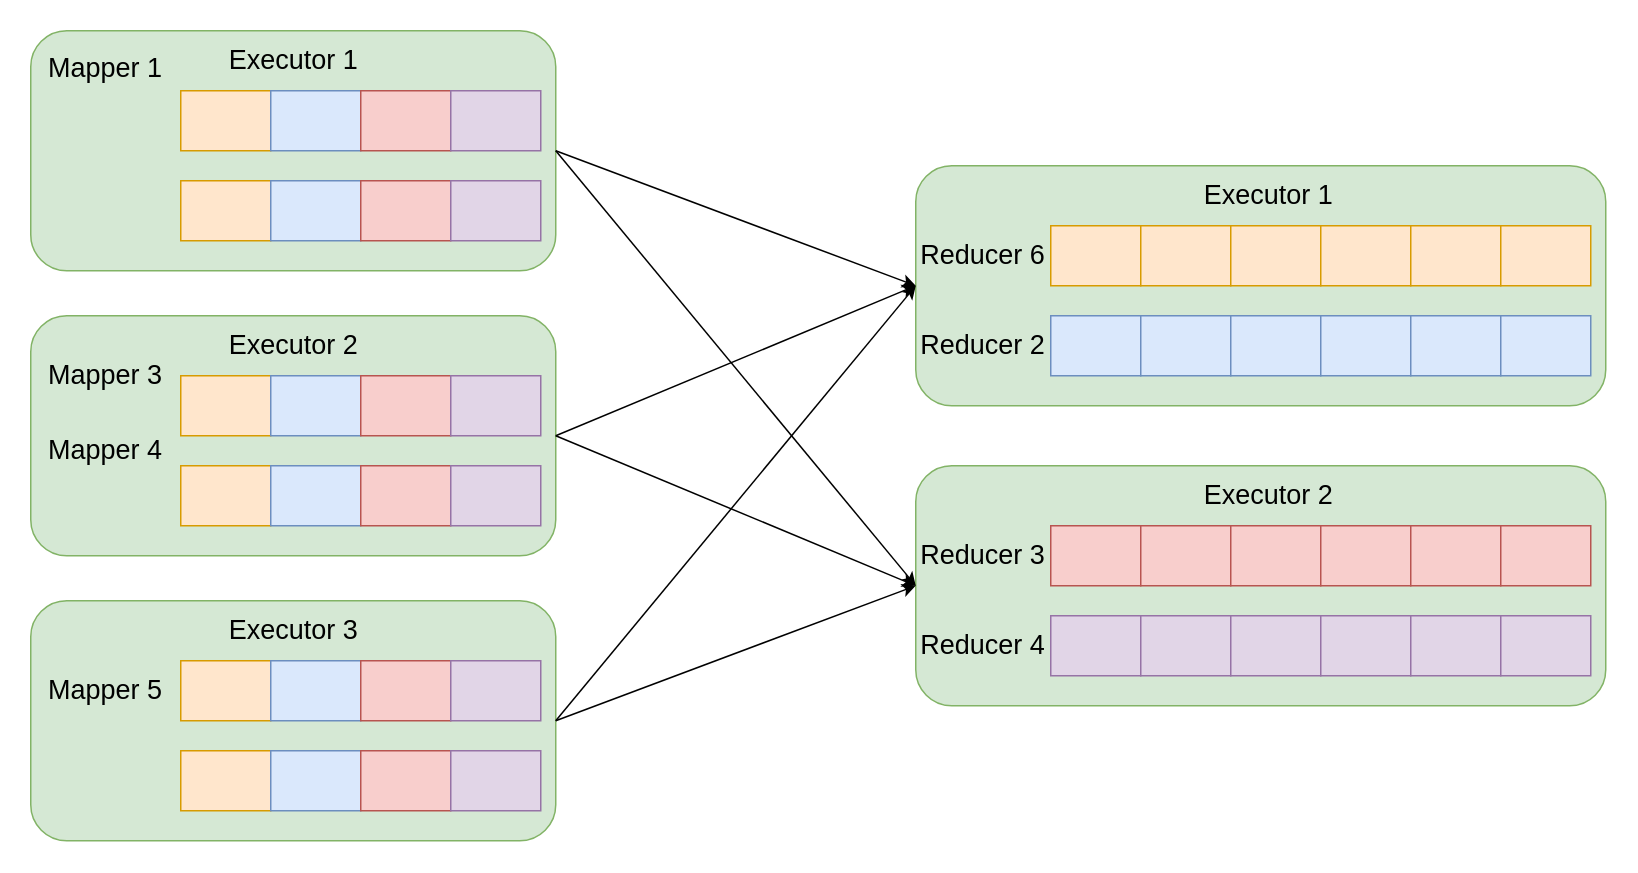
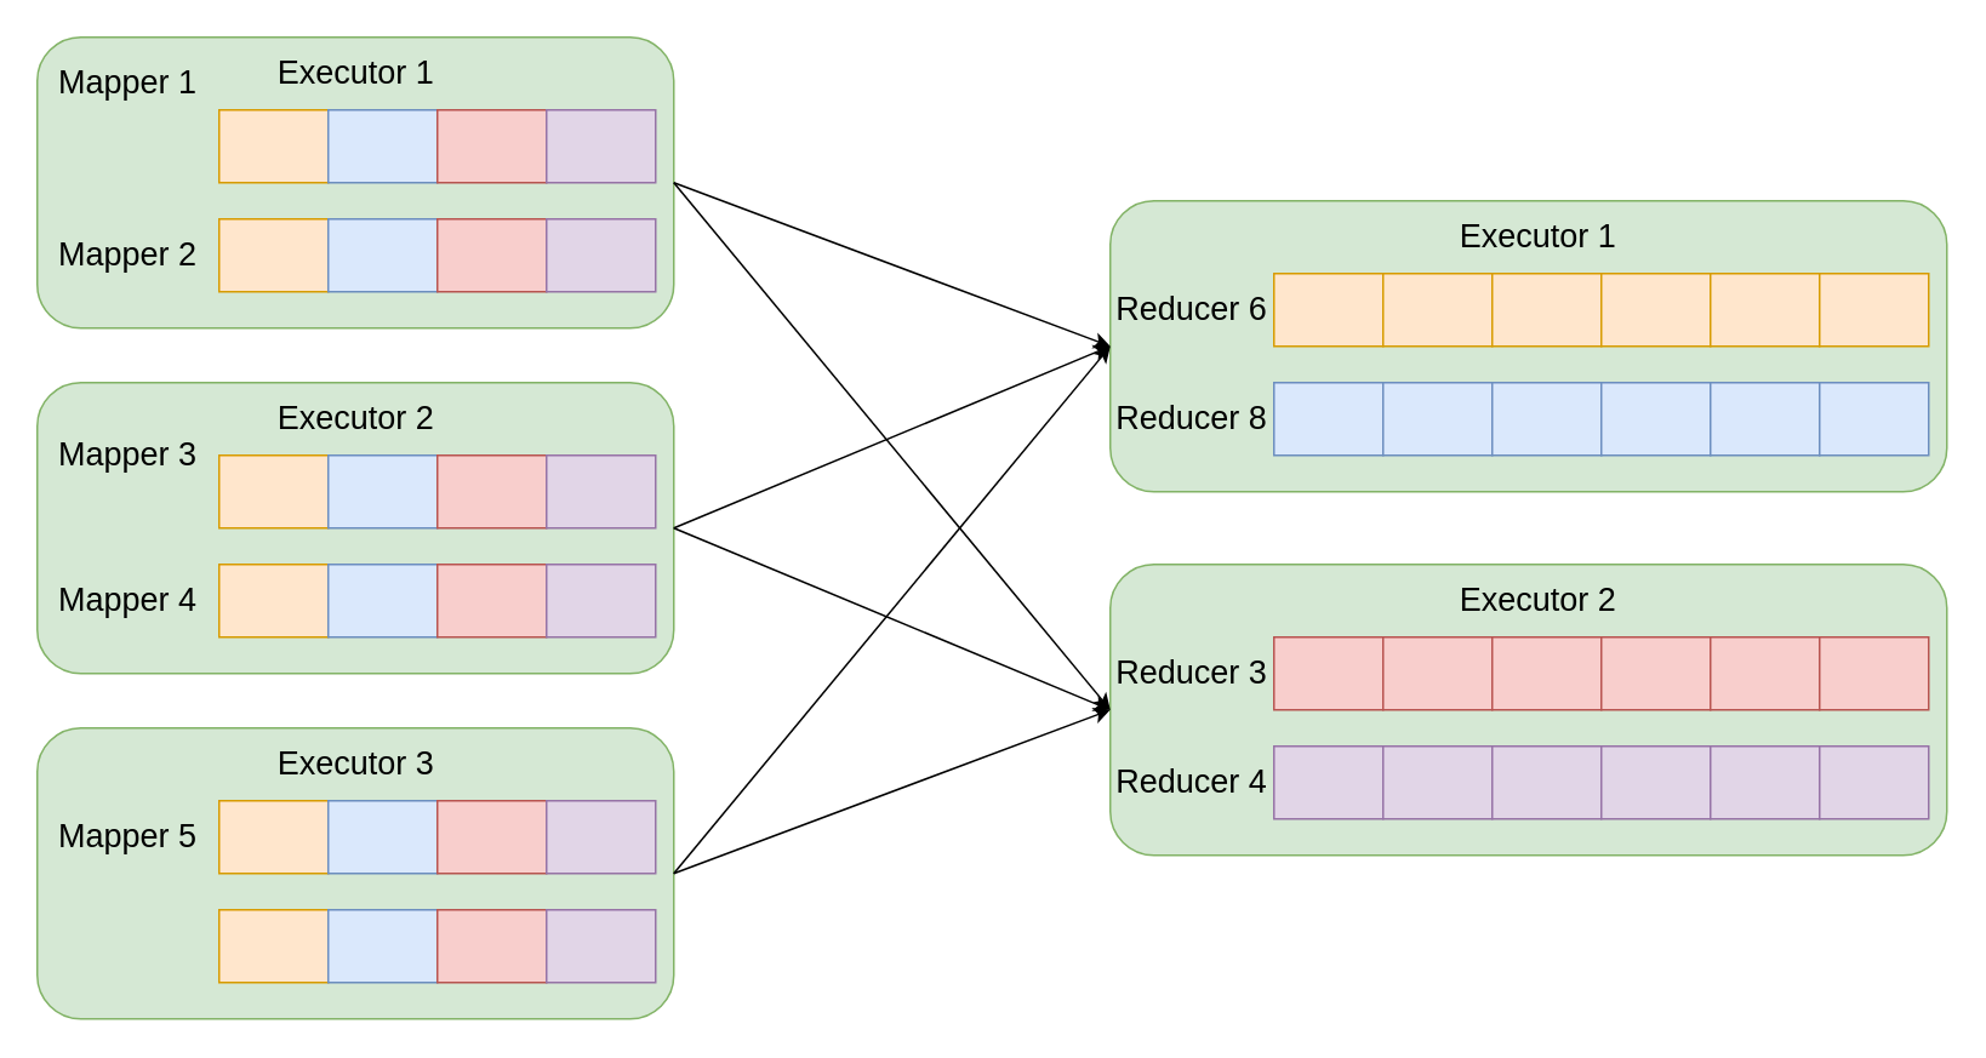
+ <mxCell id="4" value="&lt;font style=&quot;font-size: 18px&quot;&gt;Mapper 2&lt;/font&gt;" style="text;html=1;strokeColor=none;fillColor=none;align=center;verticalAlign=middle;whiteSpace=wrap;rounded=0;" vertex="1" parent="1"><mxGeometry x="30" y="130" width="80" height="20" as="geometry" /></mxCell>
- <mxCell id="52" value="&lt;span style=&quot;font-size: 18px&quot;&gt;Reducer 2&lt;/span&gt;" style="text;html=1;strokeColor=none;fillColor=none;align=center;verticalAlign=middle;whiteSpace=wrap;rounded=0;" vertex="1" parent="1"><mxGeometry x="610" y="220" width="90" height="20" as="geometry" /></mxCell>
+ <mxCell id="52" value="&lt;span style=&quot;font-size: 18px&quot;&gt;Reducer 8&lt;/span&gt;" style="text;html=1;strokeColor=none;fillColor=none;align=center;verticalAlign=middle;whiteSpace=wrap;rounded=0;" vertex="1" parent="1"><mxGeometry x="610" y="220" width="90" height="20" as="geometry" /></mxCell>
- <mxCell id="16" value="&lt;font style=&quot;font-size: 18px&quot;&gt;Mapper 4&lt;/font&gt;" style="text;html=1;strokeColor=none;fillColor=none;align=center;verticalAlign=middle;whiteSpace=wrap;rounded=0;" vertex="1" parent="1"><mxGeometry x="30" y="290" width="80" height="20" as="geometry" /></mxCell>
+ <mxCell id="16" value="&lt;font style=&quot;font-size: 18px&quot;&gt;Mapper 4&lt;/font&gt;" style="text;html=1;strokeColor=none;fillColor=none;align=center;verticalAlign=middle;whiteSpace=wrap;rounded=0;" vertex="1" parent="1"><mxGeometry x="30" y="320" width="80" height="20" as="geometry" /></mxCell>
